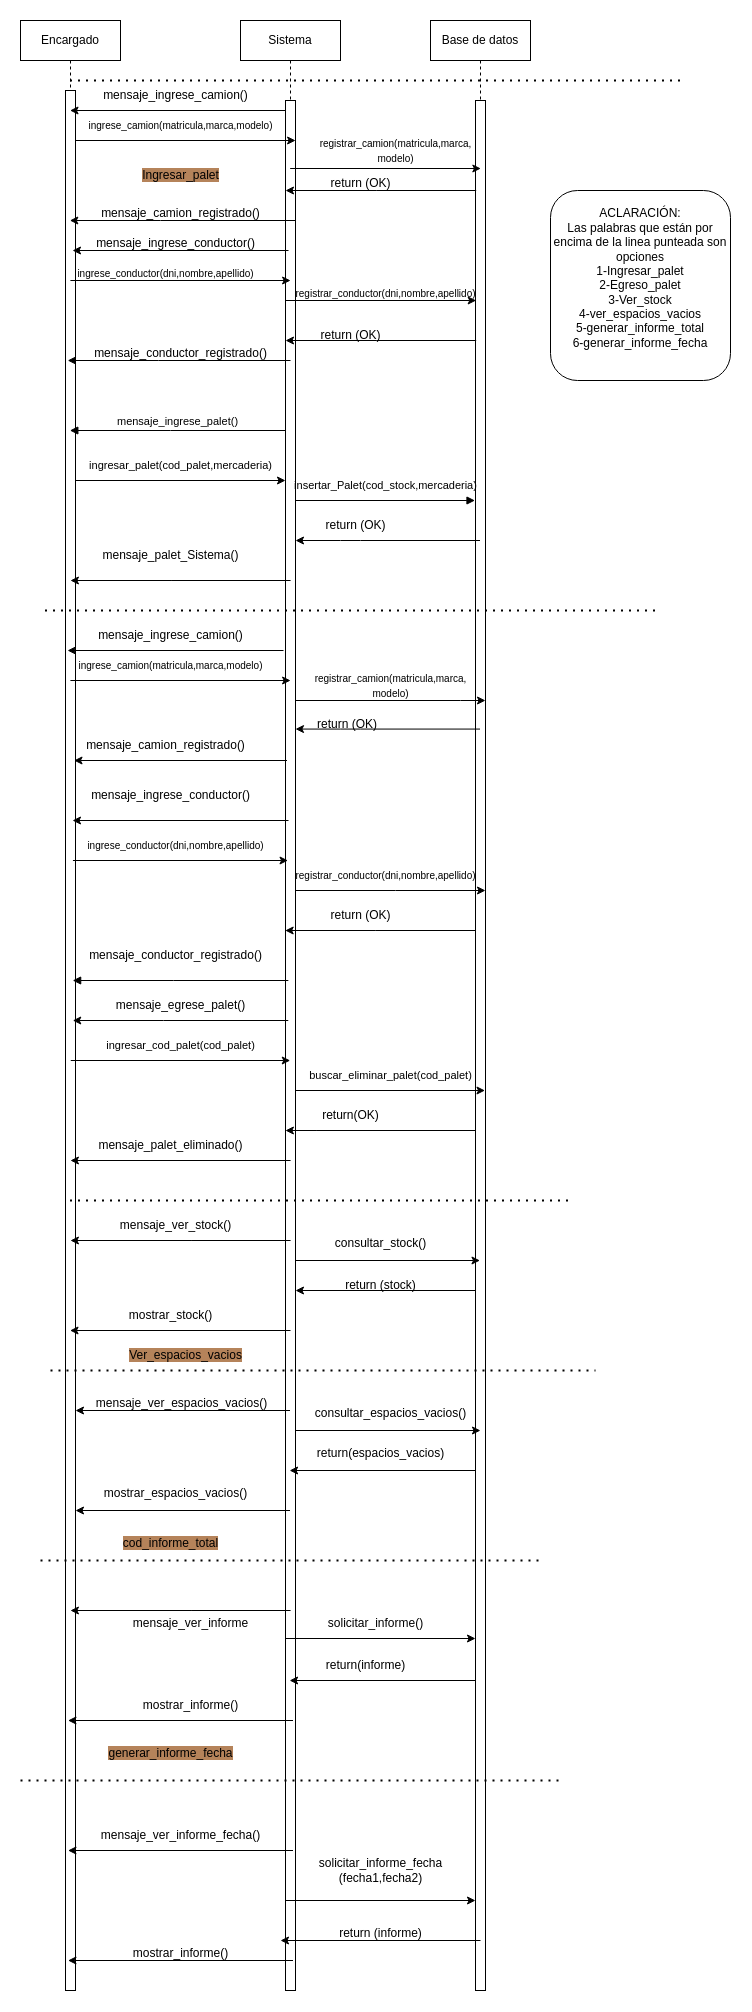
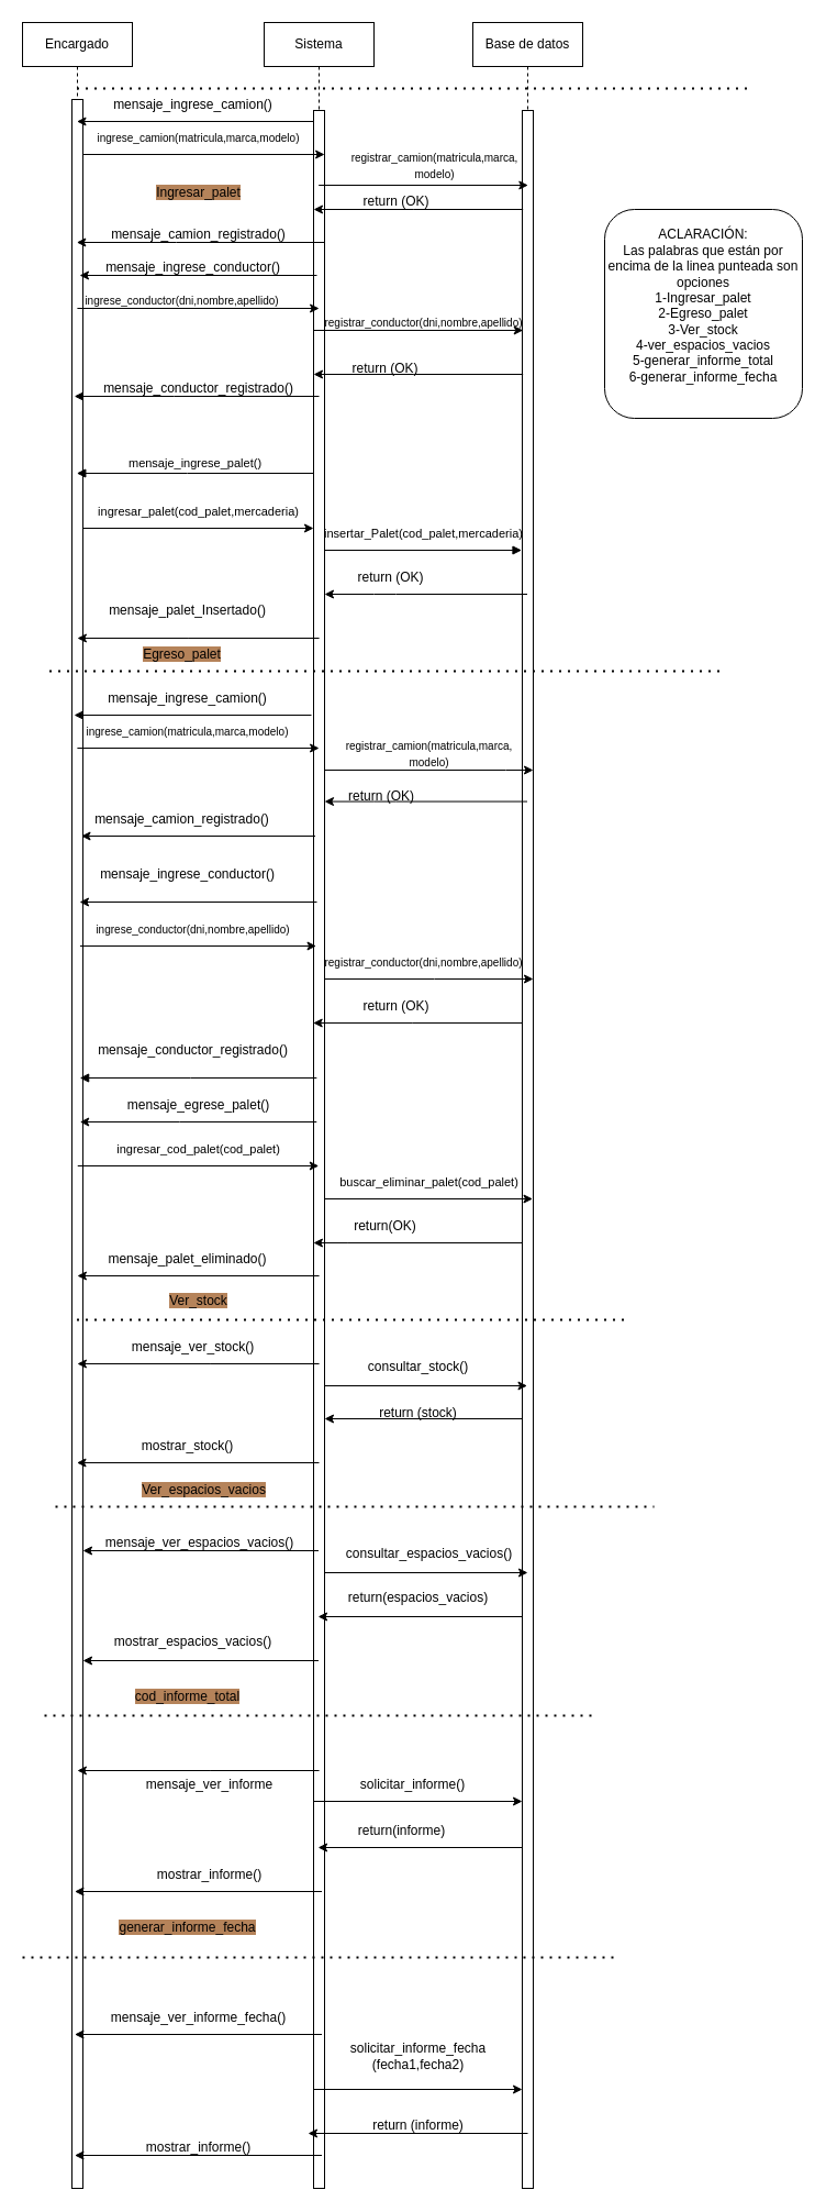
- <mxCell id="10" value="&lt;font style=&quot;font-size: 11px;&quot;&gt;insertar_Palet(cod_stock,mercaderia)&lt;/font&gt;" style="text;html=1;align=center;verticalAlign=middle;resizable=0;points=[];autosize=1;strokeColor=none;fillColor=none;" vertex="1" parent="1"><mxGeometry x="285" y="470" width="200" height="30" as="geometry" /></mxCell>
+ <mxCell id="10" value="&lt;font style=&quot;font-size: 11px;&quot;&gt;insertar_Palet(cod_palet,mercaderia)&lt;/font&gt;" style="text;html=1;align=center;verticalAlign=middle;resizable=0;points=[];autosize=1;strokeColor=none;fillColor=none;" vertex="1" parent="1"><mxGeometry x="285" y="470" width="200" height="30" as="geometry" /></mxCell>
- <mxCell id="14" value="mensaje_palet_Sistema()" style="text;html=1;align=center;verticalAlign=middle;resizable=0;points=[];autosize=1;strokeColor=none;fillColor=none;" vertex="1" parent="1"><mxGeometry x="85" y="540" width="170" height="30" as="geometry" /></mxCell>
+ <mxCell id="14" value="mensaje_palet_Insertado()" style="text;html=1;align=center;verticalAlign=middle;resizable=0;points=[];autosize=1;strokeColor=none;fillColor=none;" vertex="1" parent="1"><mxGeometry x="85" y="540" width="170" height="30" as="geometry" /></mxCell>
+ <mxCell id="69" value="&lt;span style=&quot;background-color: rgb(181, 131, 90);&quot;&gt;Egreso_palet&lt;/span&gt;" style="text;html=1;align=center;verticalAlign=middle;resizable=0;points=[];autosize=1;strokeColor=none;fillColor=none;" vertex="1" parent="1"><mxGeometry x="120" y="580" width="90" height="30" as="geometry" /></mxCell>
+ <mxCell id="72" value="&lt;span style=&quot;background-color: rgb(181, 131, 90);&quot;&gt;Ver_stock&lt;/span&gt;" style="text;html=1;align=center;verticalAlign=middle;resizable=0;points=[];autosize=1;strokeColor=none;fillColor=none;" vertex="1" parent="1"><mxGeometry x="140" y="1168" width="80" height="30" as="geometry" /></mxCell>
